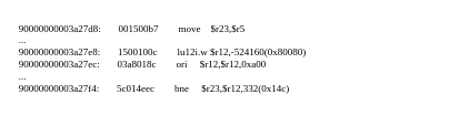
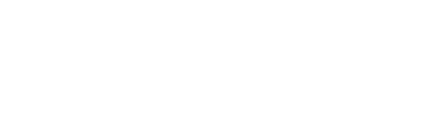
- <mxCell id="2" value="&lt;div&gt;&lt;span style=&quot;background-color: initial;&quot;&gt;90000000003a27d8:&amp;nbsp; &amp;nbsp; &amp;nbsp; &amp;nbsp;001500b7&amp;nbsp; &amp;nbsp; &amp;nbsp; &amp;nbsp; move&amp;nbsp; &amp;nbsp; $r23,$r5&lt;/span&gt;&lt;br&gt;&lt;/div&gt;&lt;div&gt;...&lt;/div&gt;&lt;div&gt;90000000003a27e8:&amp;nbsp; &amp;nbsp; &amp;nbsp; &amp;nbsp;1500100c&amp;nbsp; &amp;nbsp; &amp;nbsp; &amp;nbsp; lu12i.w $r12,-524160(0x80080)&lt;/div&gt;&lt;div&gt;90000000003a27ec:&amp;nbsp; &amp;nbsp; &amp;nbsp; &amp;nbsp;03a8018c&amp;nbsp; &amp;nbsp; &amp;nbsp; &amp;nbsp; ori&amp;nbsp; &amp;nbsp; &amp;nbsp;$r12,$r12,0xa00&lt;/div&gt;&lt;div&gt;...&lt;/div&gt;&lt;div&gt;90000000003a27f4:&amp;nbsp; &amp;nbsp; &amp;nbsp; &amp;nbsp;5c014eec&amp;nbsp; &amp;nbsp; &amp;nbsp; &amp;nbsp; bne&amp;nbsp; &amp;nbsp; &amp;nbsp;$r23,$r12,332(0x14c)&amp;nbsp;&lt;/div&gt;" style="text;whiteSpace=wrap;html=1;fontFamily=Fira Code;" parent="1" vertex="1"><mxGeometry x="20" y="20" width="520" height="110" as="geometry" /></mxCell>
